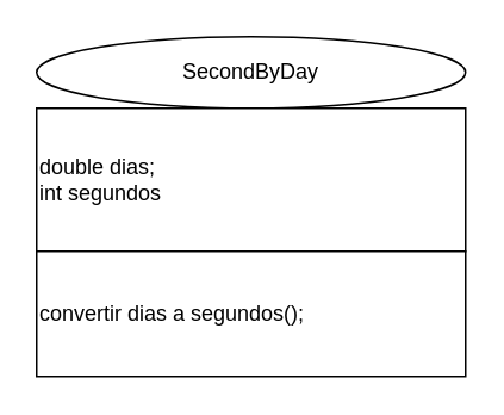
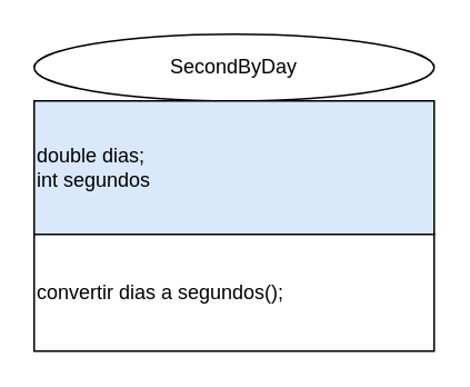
- <mxCell id="3" value="double dias;&lt;div&gt;int segundos&lt;/div&gt;" style="rounded=0;whiteSpace=wrap;html=1;align=left;" vertex="1" parent="1"><mxGeometry x="20" y="60" width="240" height="80" as="geometry" /></mxCell>
+ <mxCell id="3" value="double dias;&lt;div&gt;int segundos&lt;/div&gt;" style="rounded=0;whiteSpace=wrap;html=1;align=left;fillColor=#dae8fc;" vertex="1" parent="1"><mxGeometry x="20" y="60" width="240" height="80" as="geometry" /></mxCell>
